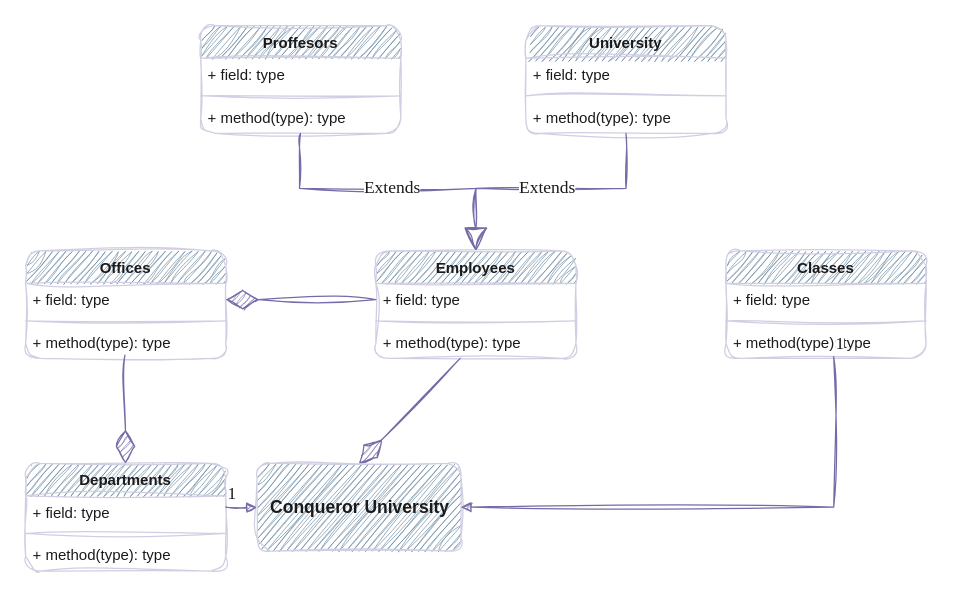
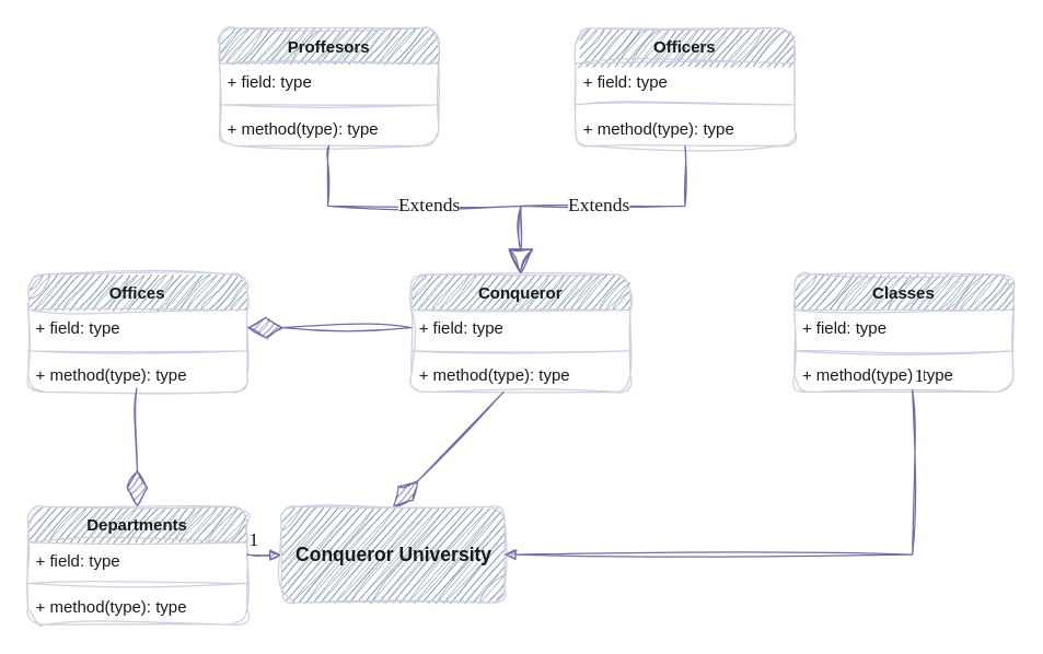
- <mxCell id="18" value="University" style="swimlane;fontStyle=1;align=center;verticalAlign=top;childLayout=stackLayout;horizontal=1;startSize=26;horizontalStack=0;resizeParent=1;resizeParentMax=0;resizeLast=0;collapsible=1;marginBottom=0;sketch=1;curveFitting=1;jiggle=2;labelBackgroundColor=none;fillColor=#5D7F99;strokeColor=#D0CEE2;fontColor=#1A1A1A;rounded=1;" vertex="1" parent="1"><mxGeometry x="420" y="20" width="160" height="86" as="geometry" /></mxCell>
+ <mxCell id="18" value="Officers" style="swimlane;fontStyle=1;align=center;verticalAlign=top;childLayout=stackLayout;horizontal=1;startSize=26;horizontalStack=0;resizeParent=1;resizeParentMax=0;resizeLast=0;collapsible=1;marginBottom=0;sketch=1;curveFitting=1;jiggle=2;labelBackgroundColor=none;fillColor=#5D7F99;strokeColor=#D0CEE2;fontColor=#1A1A1A;rounded=1;" vertex="1" parent="1"><mxGeometry x="420" y="20" width="160" height="86" as="geometry" /></mxCell>
- <mxCell id="10" value="Employees" style="swimlane;fontStyle=1;align=center;verticalAlign=top;childLayout=stackLayout;horizontal=1;startSize=26;horizontalStack=0;resizeParent=1;resizeParentMax=0;resizeLast=0;collapsible=1;marginBottom=0;sketch=1;curveFitting=1;jiggle=2;labelBackgroundColor=none;fillColor=#5D7F99;strokeColor=#D0CEE2;fontColor=#1A1A1A;rounded=1;" vertex="1" parent="1"><mxGeometry x="300" y="200" width="160" height="86" as="geometry" /></mxCell>
+ <mxCell id="10" value="Conqueror" style="swimlane;fontStyle=1;align=center;verticalAlign=top;childLayout=stackLayout;horizontal=1;startSize=26;horizontalStack=0;resizeParent=1;resizeParentMax=0;resizeLast=0;collapsible=1;marginBottom=0;sketch=1;curveFitting=1;jiggle=2;labelBackgroundColor=none;fillColor=#5D7F99;strokeColor=#D0CEE2;fontColor=#1A1A1A;rounded=1;" vertex="1" parent="1"><mxGeometry x="300" y="200" width="160" height="86" as="geometry" /></mxCell>
